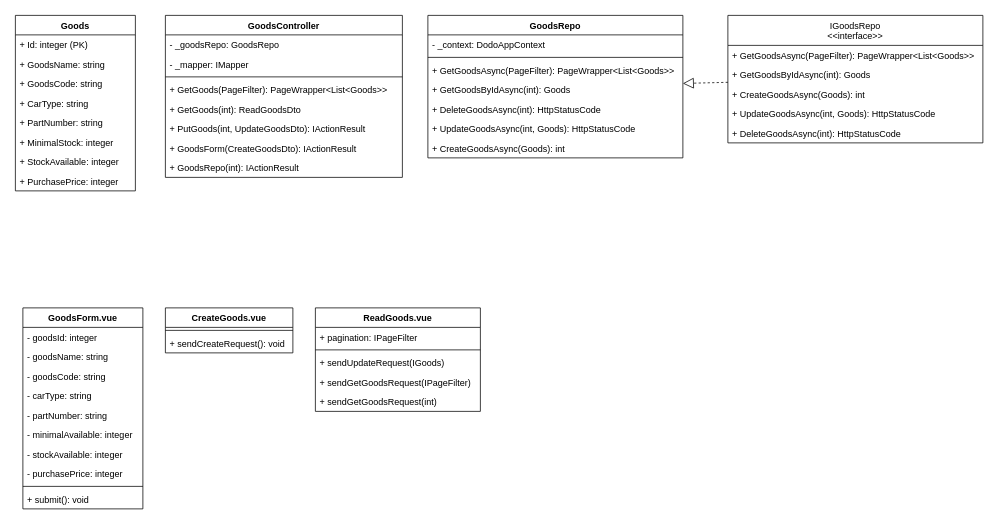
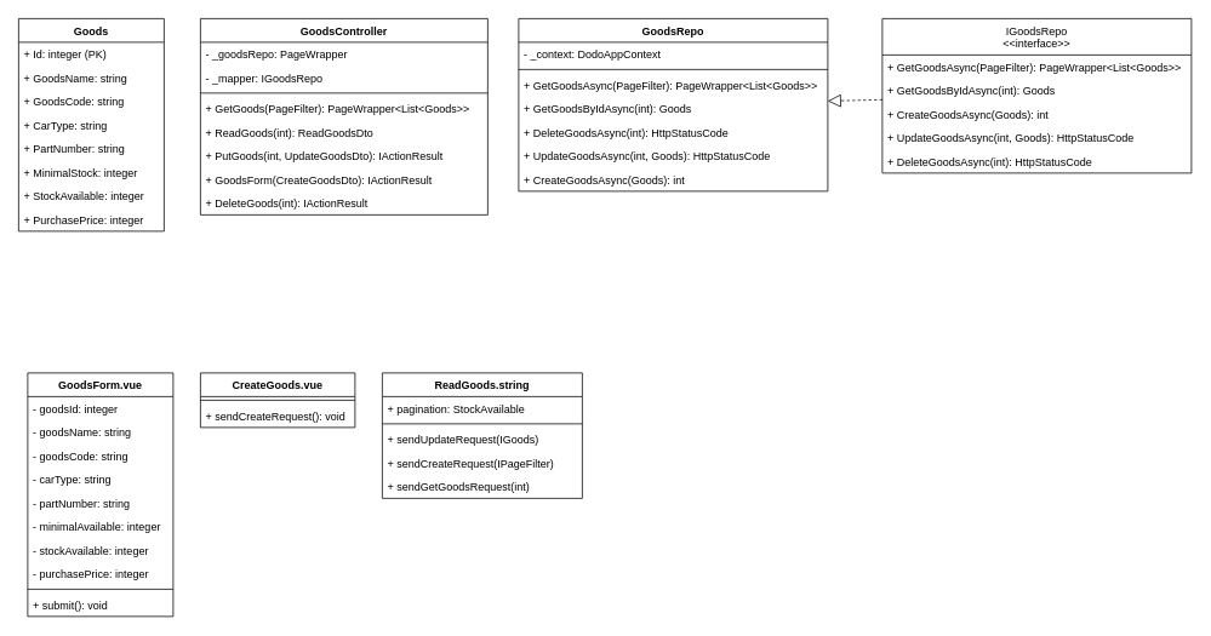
- <mxCell id="12" value="- _goodsRepo: GoodsRepo" style="text;strokeColor=none;fillColor=none;align=left;verticalAlign=top;spacingLeft=4;spacingRight=4;overflow=hidden;rotatable=0;points=[[0,0.5],[1,0.5]];portConstraint=eastwest;" parent="11" vertex="1"><mxGeometry y="26" width="316" height="26" as="geometry" /></mxCell>
+ <mxCell id="12" value="- _goodsRepo: PageWrapper" style="text;strokeColor=none;fillColor=none;align=left;verticalAlign=top;spacingLeft=4;spacingRight=4;overflow=hidden;rotatable=0;points=[[0,0.5],[1,0.5]];portConstraint=eastwest;" parent="11" vertex="1"><mxGeometry y="26" width="316" height="26" as="geometry" /></mxCell>
- <mxCell id="13" value="- _mapper: IMapper" style="text;strokeColor=none;fillColor=none;align=left;verticalAlign=top;spacingLeft=4;spacingRight=4;overflow=hidden;rotatable=0;points=[[0,0.5],[1,0.5]];portConstraint=eastwest;" parent="11" vertex="1"><mxGeometry y="52" width="316" height="26" as="geometry" /></mxCell>
+ <mxCell id="13" value="- _mapper: IGoodsRepo" style="text;strokeColor=none;fillColor=none;align=left;verticalAlign=top;spacingLeft=4;spacingRight=4;overflow=hidden;rotatable=0;points=[[0,0.5],[1,0.5]];portConstraint=eastwest;" parent="11" vertex="1"><mxGeometry y="52" width="316" height="26" as="geometry" /></mxCell>
- <mxCell id="16" value="+ GetGoods(int): ReadGoodsDto" style="text;strokeColor=none;fillColor=none;align=left;verticalAlign=top;spacingLeft=4;spacingRight=4;overflow=hidden;rotatable=0;points=[[0,0.5],[1,0.5]];portConstraint=eastwest;" parent="11" vertex="1"><mxGeometry y="112" width="316" height="26" as="geometry" /></mxCell>
+ <mxCell id="16" value="+ ReadGoods(int): ReadGoodsDto" style="text;strokeColor=none;fillColor=none;align=left;verticalAlign=top;spacingLeft=4;spacingRight=4;overflow=hidden;rotatable=0;points=[[0,0.5],[1,0.5]];portConstraint=eastwest;" parent="11" vertex="1"><mxGeometry y="112" width="316" height="26" as="geometry" /></mxCell>
- <mxCell id="19" value="+ GoodsRepo(int): IActionResult" style="text;strokeColor=none;fillColor=none;align=left;verticalAlign=top;spacingLeft=4;spacingRight=4;overflow=hidden;rotatable=0;points=[[0,0.5],[1,0.5]];portConstraint=eastwest;" parent="11" vertex="1"><mxGeometry y="190" width="316" height="26" as="geometry" /></mxCell>
+ <mxCell id="19" value="+ DeleteGoods(int): IActionResult" style="text;strokeColor=none;fillColor=none;align=left;verticalAlign=top;spacingLeft=4;spacingRight=4;overflow=hidden;rotatable=0;points=[[0,0.5],[1,0.5]];portConstraint=eastwest;" parent="11" vertex="1"><mxGeometry y="190" width="316" height="26" as="geometry" /></mxCell>
- <mxCell id="38" value="ReadGoods.vue" style="swimlane;fontStyle=1;align=center;verticalAlign=top;childLayout=stackLayout;horizontal=1;startSize=26;horizontalStack=0;resizeParent=1;resizeParentMax=0;resizeLast=0;collapsible=1;marginBottom=0;" parent="1" vertex="1"><mxGeometry x="420" y="410" width="220" height="138" as="geometry" /></mxCell>
+ <mxCell id="38" value="ReadGoods.string" style="swimlane;fontStyle=1;align=center;verticalAlign=top;childLayout=stackLayout;horizontal=1;startSize=26;horizontalStack=0;resizeParent=1;resizeParentMax=0;resizeLast=0;collapsible=1;marginBottom=0;" parent="1" vertex="1"><mxGeometry x="420" y="410" width="220" height="138" as="geometry" /></mxCell>
- <mxCell id="39" value="+ pagination: IPageFilter" style="text;strokeColor=none;fillColor=none;align=left;verticalAlign=top;spacingLeft=4;spacingRight=4;overflow=hidden;rotatable=0;points=[[0,0.5],[1,0.5]];portConstraint=eastwest;" parent="38" vertex="1"><mxGeometry y="26" width="220" height="26" as="geometry" /></mxCell>
+ <mxCell id="39" value="+ pagination: StockAvailable" style="text;strokeColor=none;fillColor=none;align=left;verticalAlign=top;spacingLeft=4;spacingRight=4;overflow=hidden;rotatable=0;points=[[0,0.5],[1,0.5]];portConstraint=eastwest;" parent="38" vertex="1"><mxGeometry y="26" width="220" height="26" as="geometry" /></mxCell>
- <mxCell id="42" value="+ sendGetGoodsRequest(IPageFilter)" style="text;strokeColor=none;fillColor=none;align=left;verticalAlign=top;spacingLeft=4;spacingRight=4;overflow=hidden;rotatable=0;points=[[0,0.5],[1,0.5]];portConstraint=eastwest;" parent="38" vertex="1"><mxGeometry y="86" width="220" height="26" as="geometry" /></mxCell>
+ <mxCell id="42" value="+ sendCreateRequest(IPageFilter)" style="text;strokeColor=none;fillColor=none;align=left;verticalAlign=top;spacingLeft=4;spacingRight=4;overflow=hidden;rotatable=0;points=[[0,0.5],[1,0.5]];portConstraint=eastwest;" parent="38" vertex="1"><mxGeometry y="86" width="220" height="26" as="geometry" /></mxCell>
